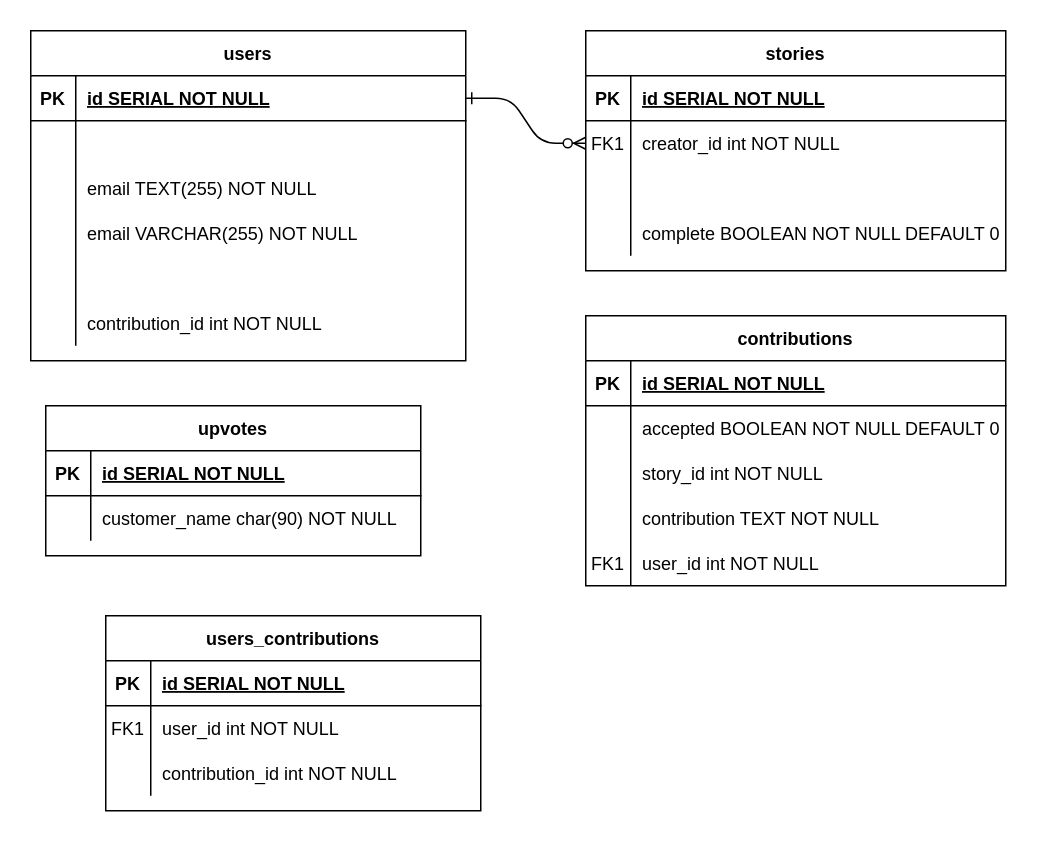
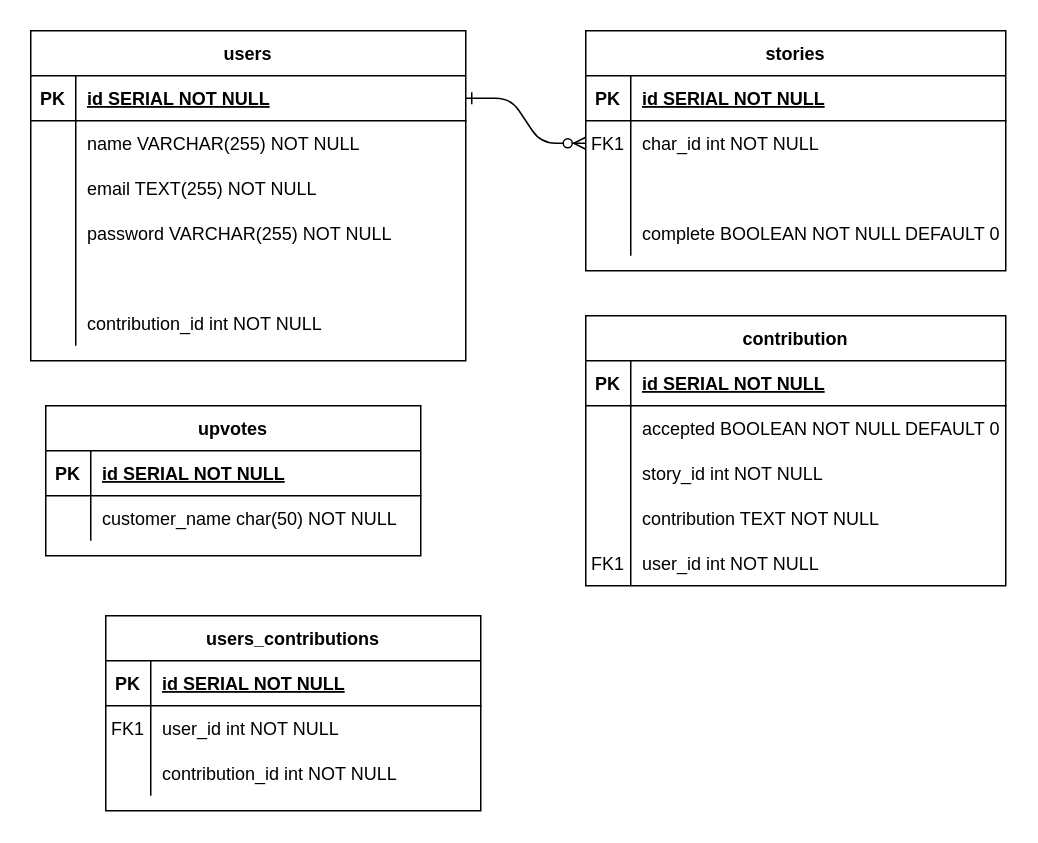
+ <mxCell id="36" value="name VARCHAR(255) NOT NULL" style="shape=partialRectangle;overflow=hidden;connectable=0;fillColor=none;top=0;left=0;bottom=0;right=0;align=left;spacingLeft=6;" parent="34" vertex="1"><mxGeometry x="30" width="260" height="30" as="geometry" /></mxCell>
- <mxCell id="9" value="creator_id int NOT NULL" style="shape=partialRectangle;overflow=hidden;connectable=0;fillColor=none;top=0;left=0;bottom=0;right=0;align=left;spacingLeft=6;" parent="7" vertex="1"><mxGeometry x="30" width="250" height="30" as="geometry" /></mxCell>
+ <mxCell id="9" value="char_id int NOT NULL" style="shape=partialRectangle;overflow=hidden;connectable=0;fillColor=none;top=0;left=0;bottom=0;right=0;align=left;spacingLeft=6;" parent="7" vertex="1"><mxGeometry x="30" width="250" height="30" as="geometry" /></mxCell>
- <mxCell id="42" value="email VARCHAR(255) NOT NULL" style="shape=partialRectangle;overflow=hidden;connectable=0;fillColor=none;top=0;left=0;bottom=0;right=0;align=left;spacingLeft=6;" vertex="1" parent="40"><mxGeometry x="30" width="260" height="30" as="geometry" /></mxCell>
+ <mxCell id="42" value="password VARCHAR(255) NOT NULL" style="shape=partialRectangle;overflow=hidden;connectable=0;fillColor=none;top=0;left=0;bottom=0;right=0;align=left;spacingLeft=6;" vertex="1" parent="40"><mxGeometry x="30" width="260" height="30" as="geometry" /></mxCell>
- <mxCell id="15" value="contributions" style="shape=table;startSize=30;container=1;collapsible=1;childLayout=tableLayout;fixedRows=1;rowLines=0;fontStyle=1;align=center;resizeLast=1;" parent="1" vertex="1"><mxGeometry x="390" y="210" width="280" height="180" as="geometry" /></mxCell>
+ <mxCell id="15" value="contribution" style="shape=table;startSize=30;container=1;collapsible=1;childLayout=tableLayout;fixedRows=1;rowLines=0;fontStyle=1;align=center;resizeLast=1;" parent="1" vertex="1"><mxGeometry x="390" y="210" width="280" height="180" as="geometry" /></mxCell>
- <mxCell id="54" value="customer_name char(90) NOT NULL" style="shape=partialRectangle;overflow=hidden;connectable=0;fillColor=none;top=0;left=0;bottom=0;right=0;align=left;spacingLeft=6;" vertex="1" parent="52"><mxGeometry x="30" width="220" height="30" as="geometry" /></mxCell>
+ <mxCell id="54" value="customer_name char(50) NOT NULL" style="shape=partialRectangle;overflow=hidden;connectable=0;fillColor=none;top=0;left=0;bottom=0;right=0;align=left;spacingLeft=6;" vertex="1" parent="52"><mxGeometry x="30" width="220" height="30" as="geometry" /></mxCell>
